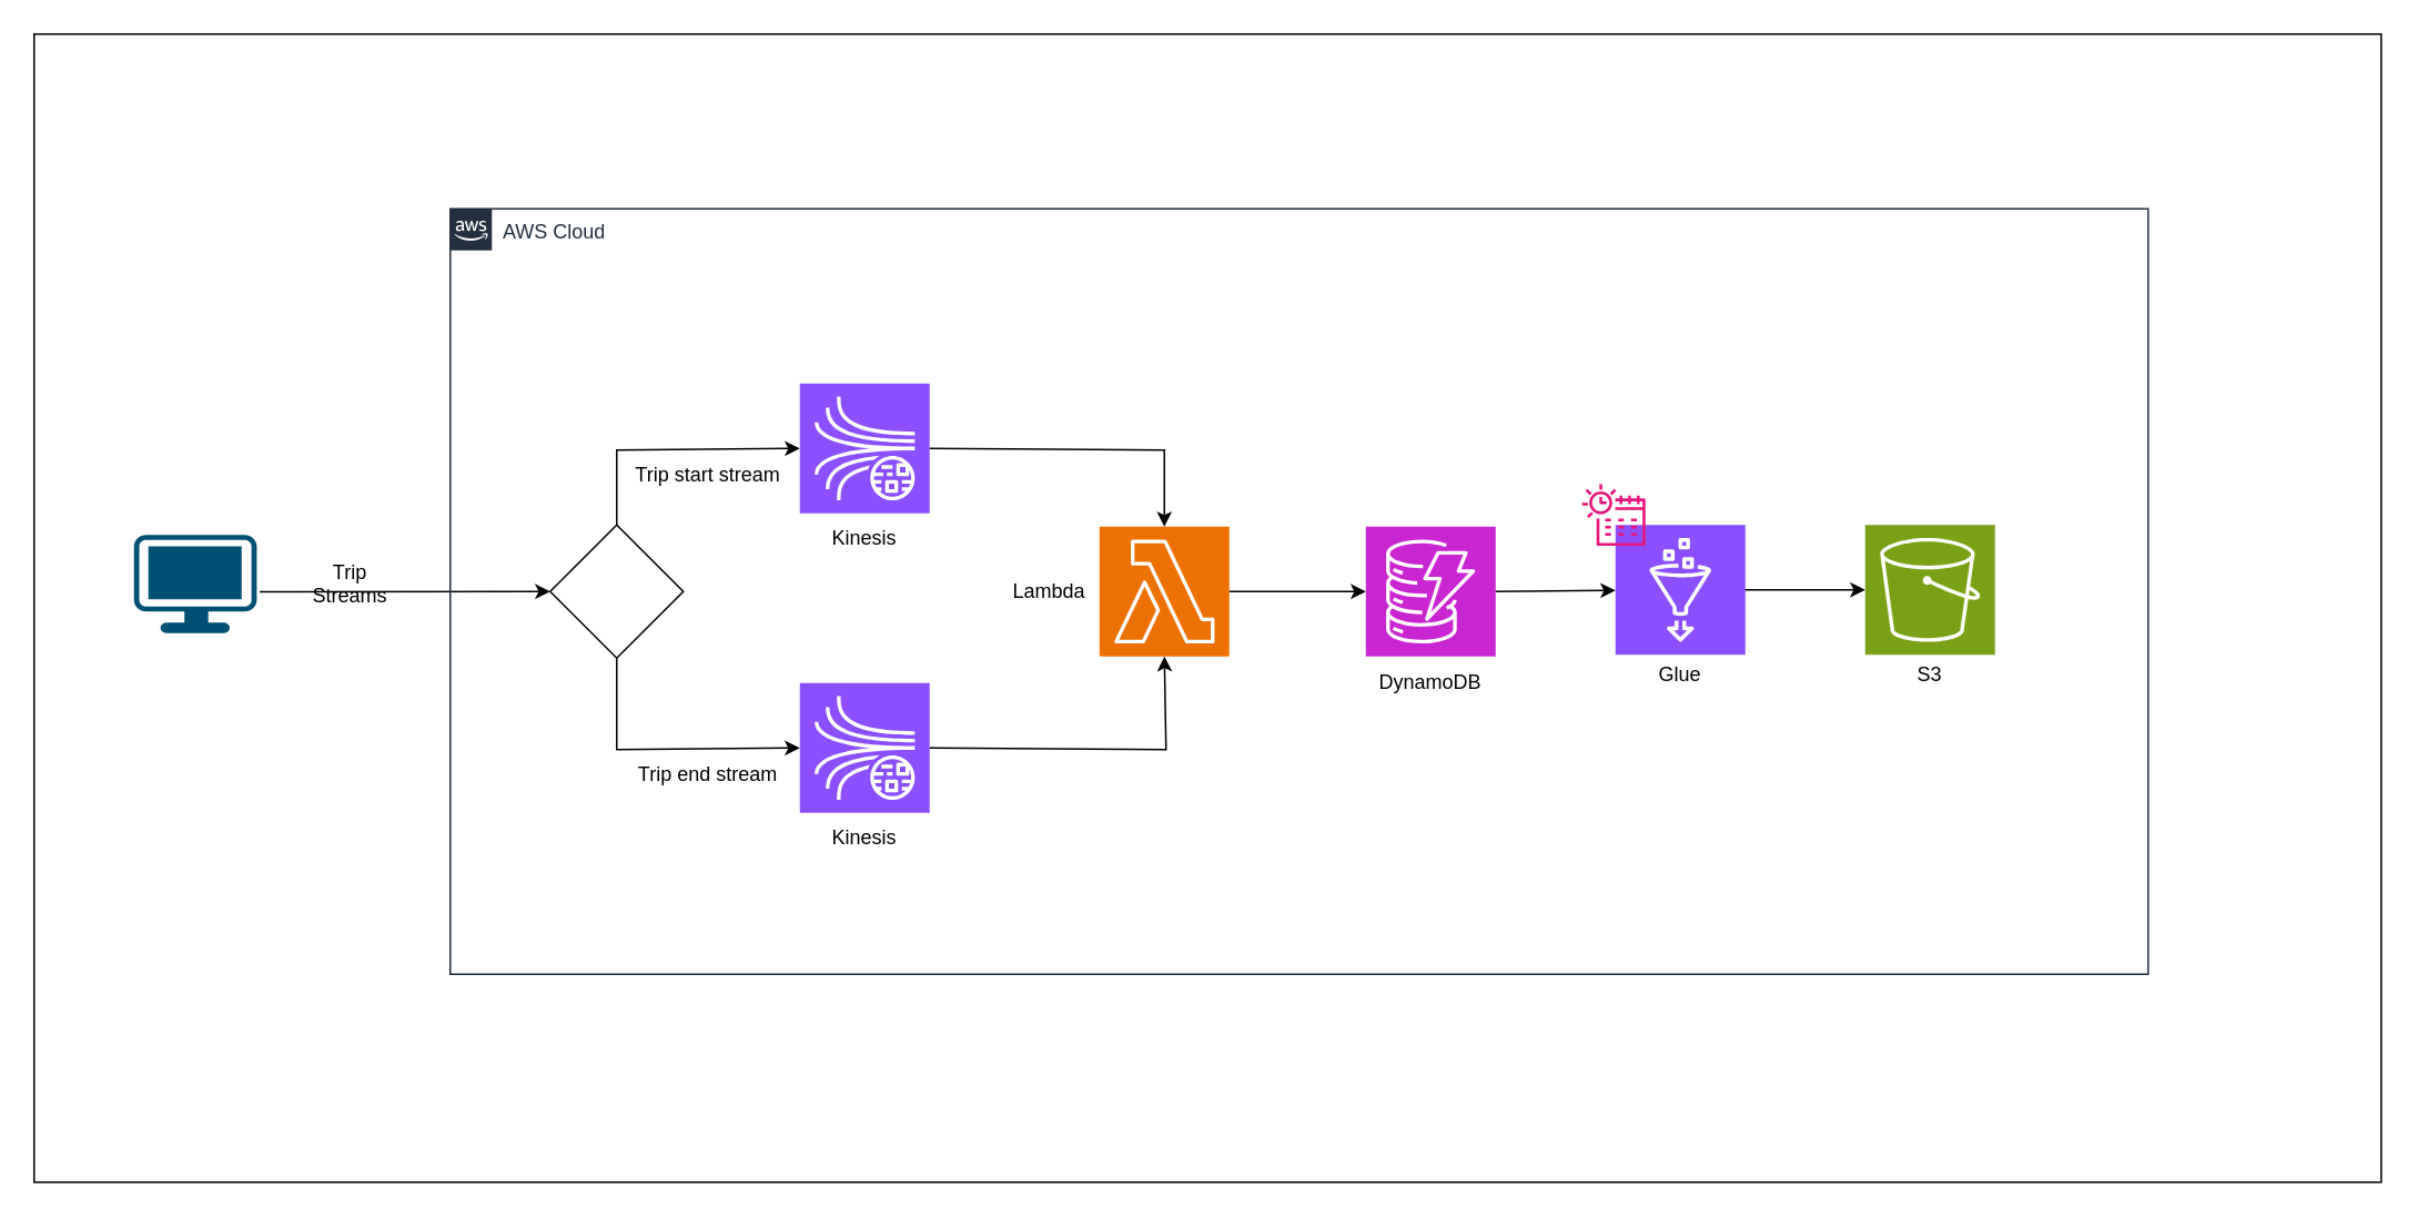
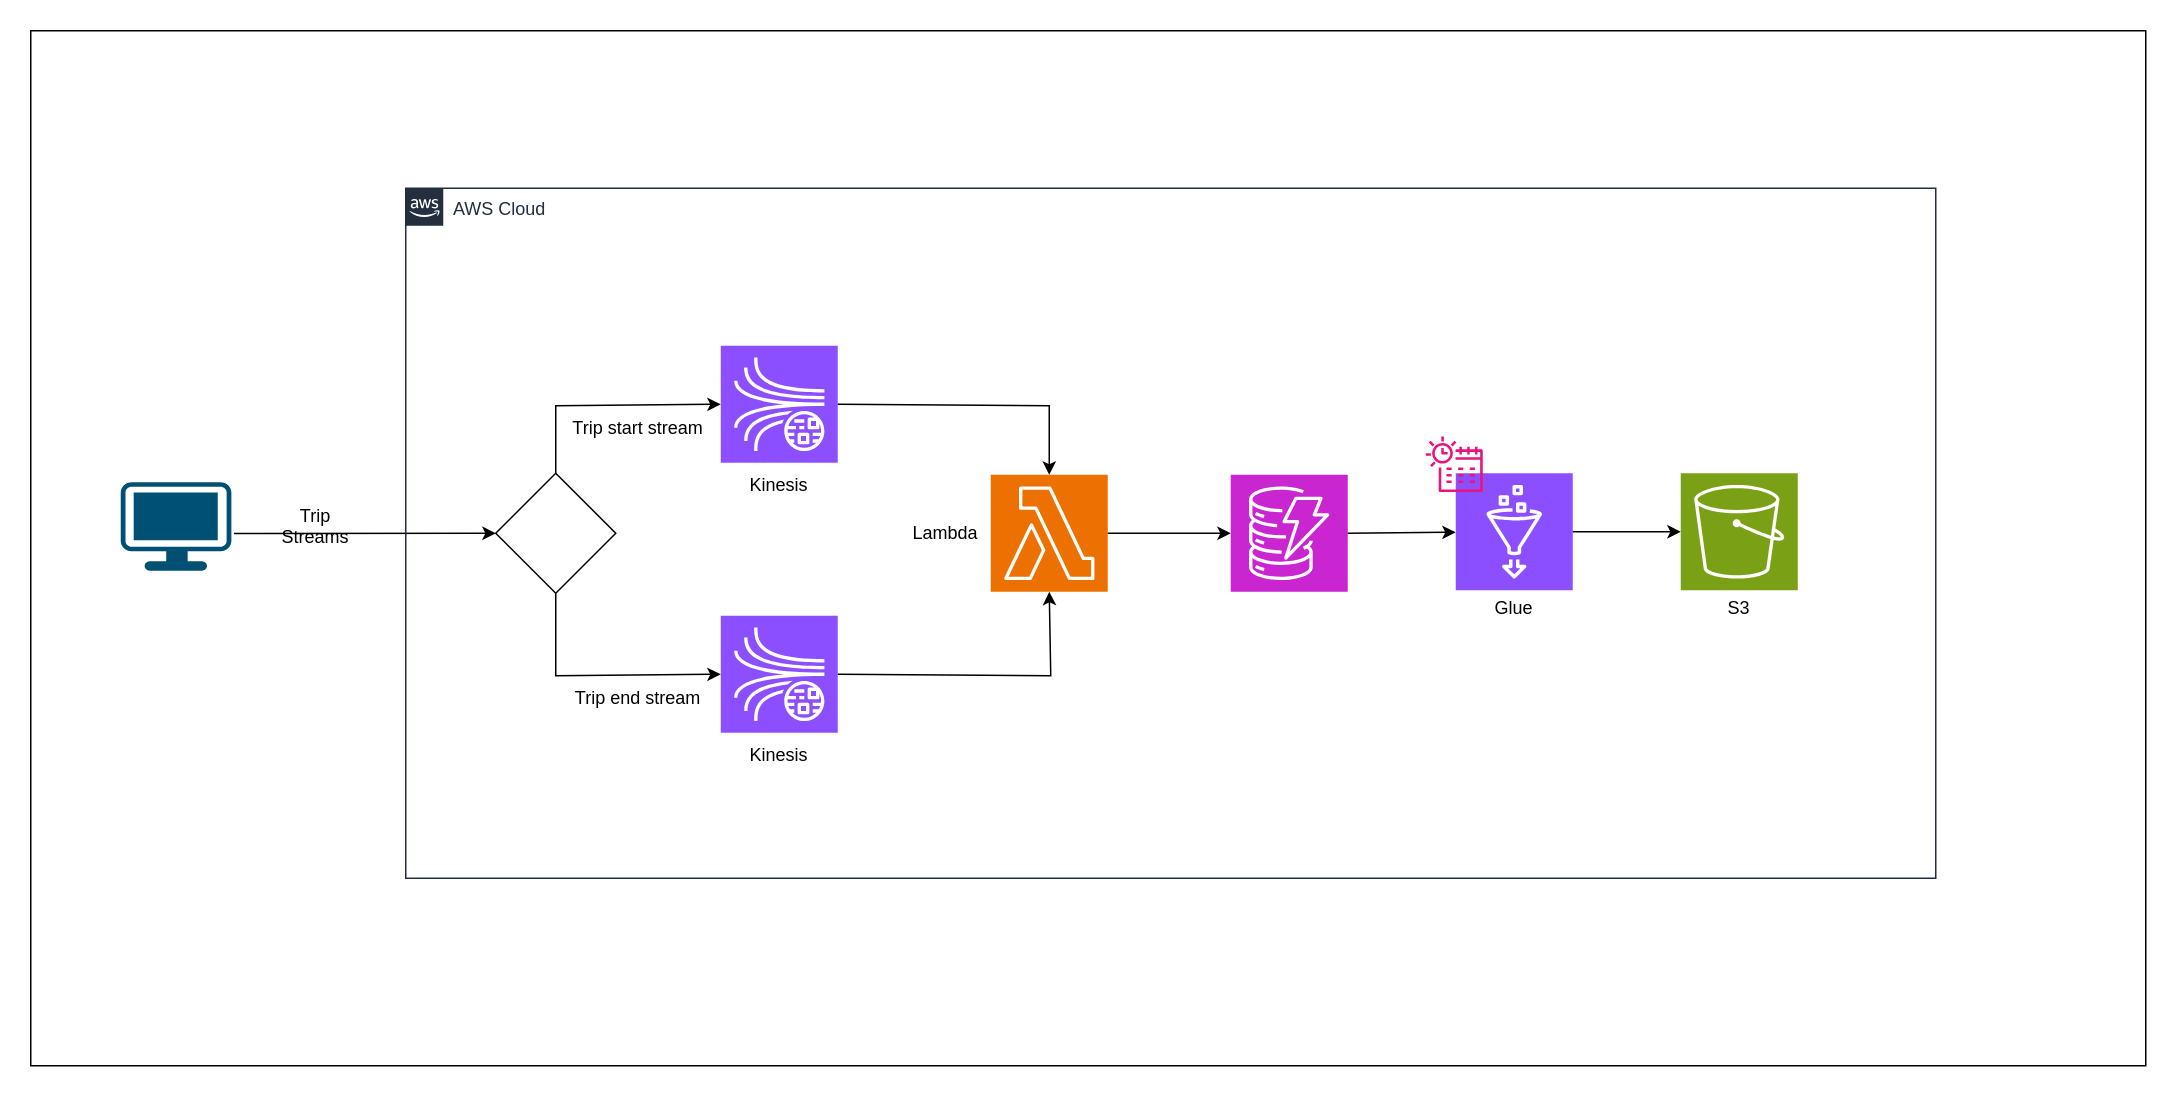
- <mxCell id="21" value="DynamoDB" style="text;html=1;align=center;verticalAlign=middle;whiteSpace=wrap;rounded=0;" parent="1" vertex="1"><mxGeometry x="829" y="395" width="60" height="30" as="geometry" /></mxCell>
